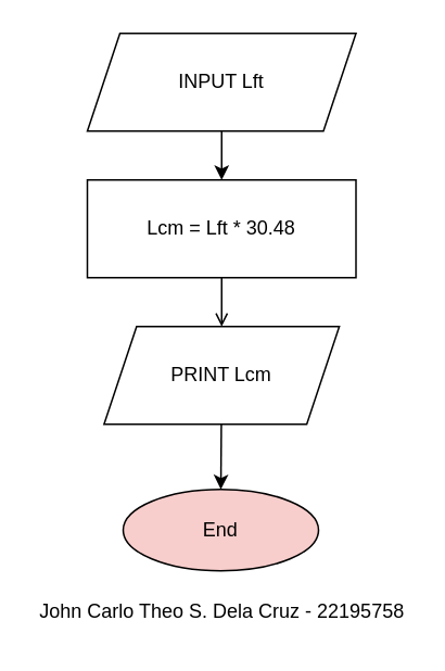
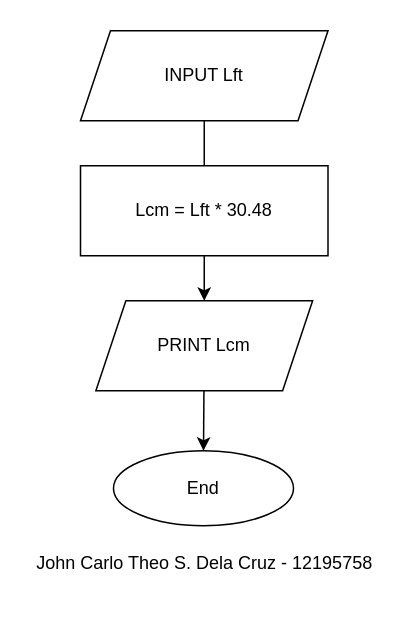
- <mxCell id="3" value="" style="edgeStyle=none;html=1;" edge="1" parent="1" source="4" target="6"><mxGeometry relative="1" as="geometry" /></mxCell>
+ <mxCell id="3" value="" style="edgeStyle=none;html=1;endArrow=none;" edge="1" parent="1" source="4" target="6"><mxGeometry relative="1" as="geometry" /></mxCell>
- <mxCell id="5" value="" style="edgeStyle=none;html=1;endArrow=open;" edge="1" parent="1" source="6" target="8"><mxGeometry relative="1" as="geometry" /></mxCell>
+ <mxCell id="5" value="" style="edgeStyle=none;html=1;" edge="1" parent="1" source="6" target="8"><mxGeometry relative="1" as="geometry" /></mxCell>
- <mxCell id="2" value="End" style="ellipse;whiteSpace=wrap;html=1;fillColor=#f8cecc;" vertex="1" parent="1"><mxGeometry x="75" y="300" width="120" height="50" as="geometry" /></mxCell>
+ <mxCell id="2" value="End" style="ellipse;whiteSpace=wrap;html=1;" vertex="1" parent="1"><mxGeometry x="75" y="300" width="120" height="50" as="geometry" /></mxCell>
- <mxCell id="9" value="John Carlo Theo S. Dela Cruz - 22195758" style="text;html=1;strokeColor=none;fillColor=none;align=center;verticalAlign=middle;whiteSpace=wrap;rounded=0;" vertex="1" parent="1"><mxGeometry x="20.5" y="360" width="230" height="30" as="geometry" /></mxCell>
+ <mxCell id="9" value="John Carlo Theo S. Dela Cruz - 12195758" style="text;html=1;strokeColor=none;fillColor=none;align=center;verticalAlign=middle;whiteSpace=wrap;rounded=0;" vertex="1" parent="1"><mxGeometry x="20.5" y="360" width="230" height="30" as="geometry" /></mxCell>
